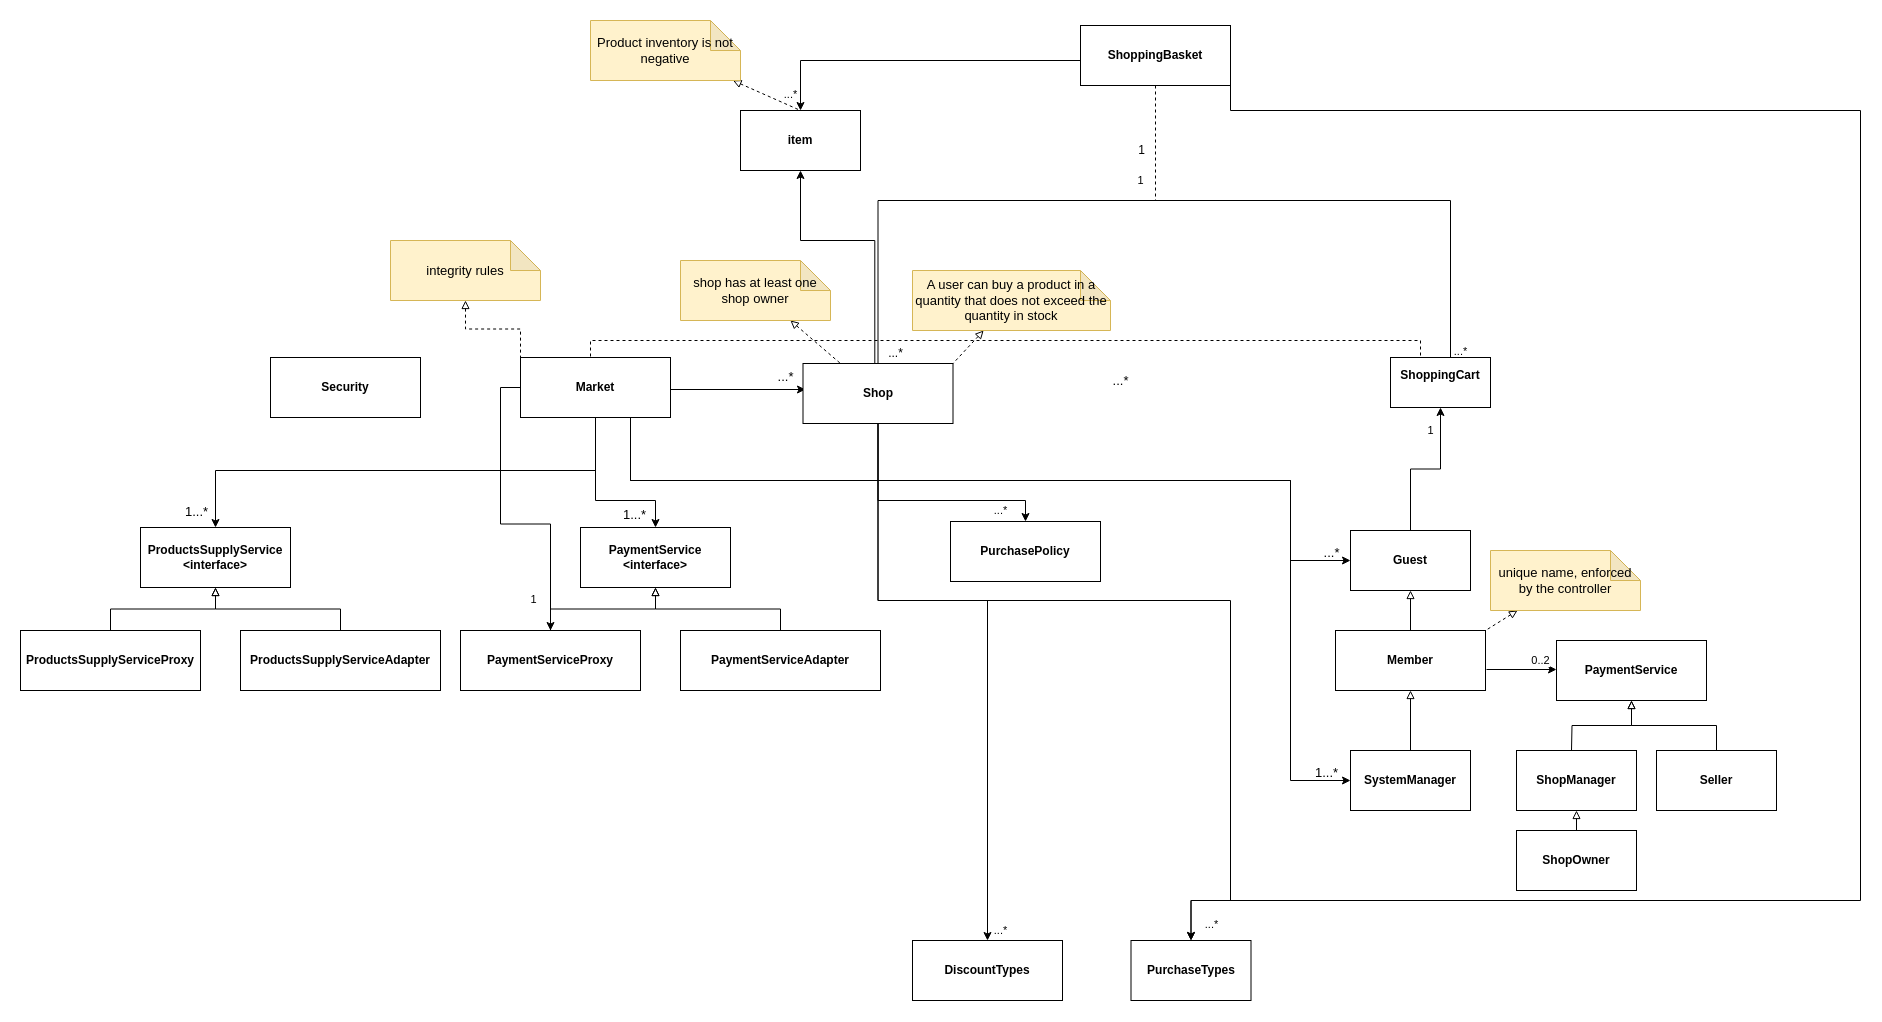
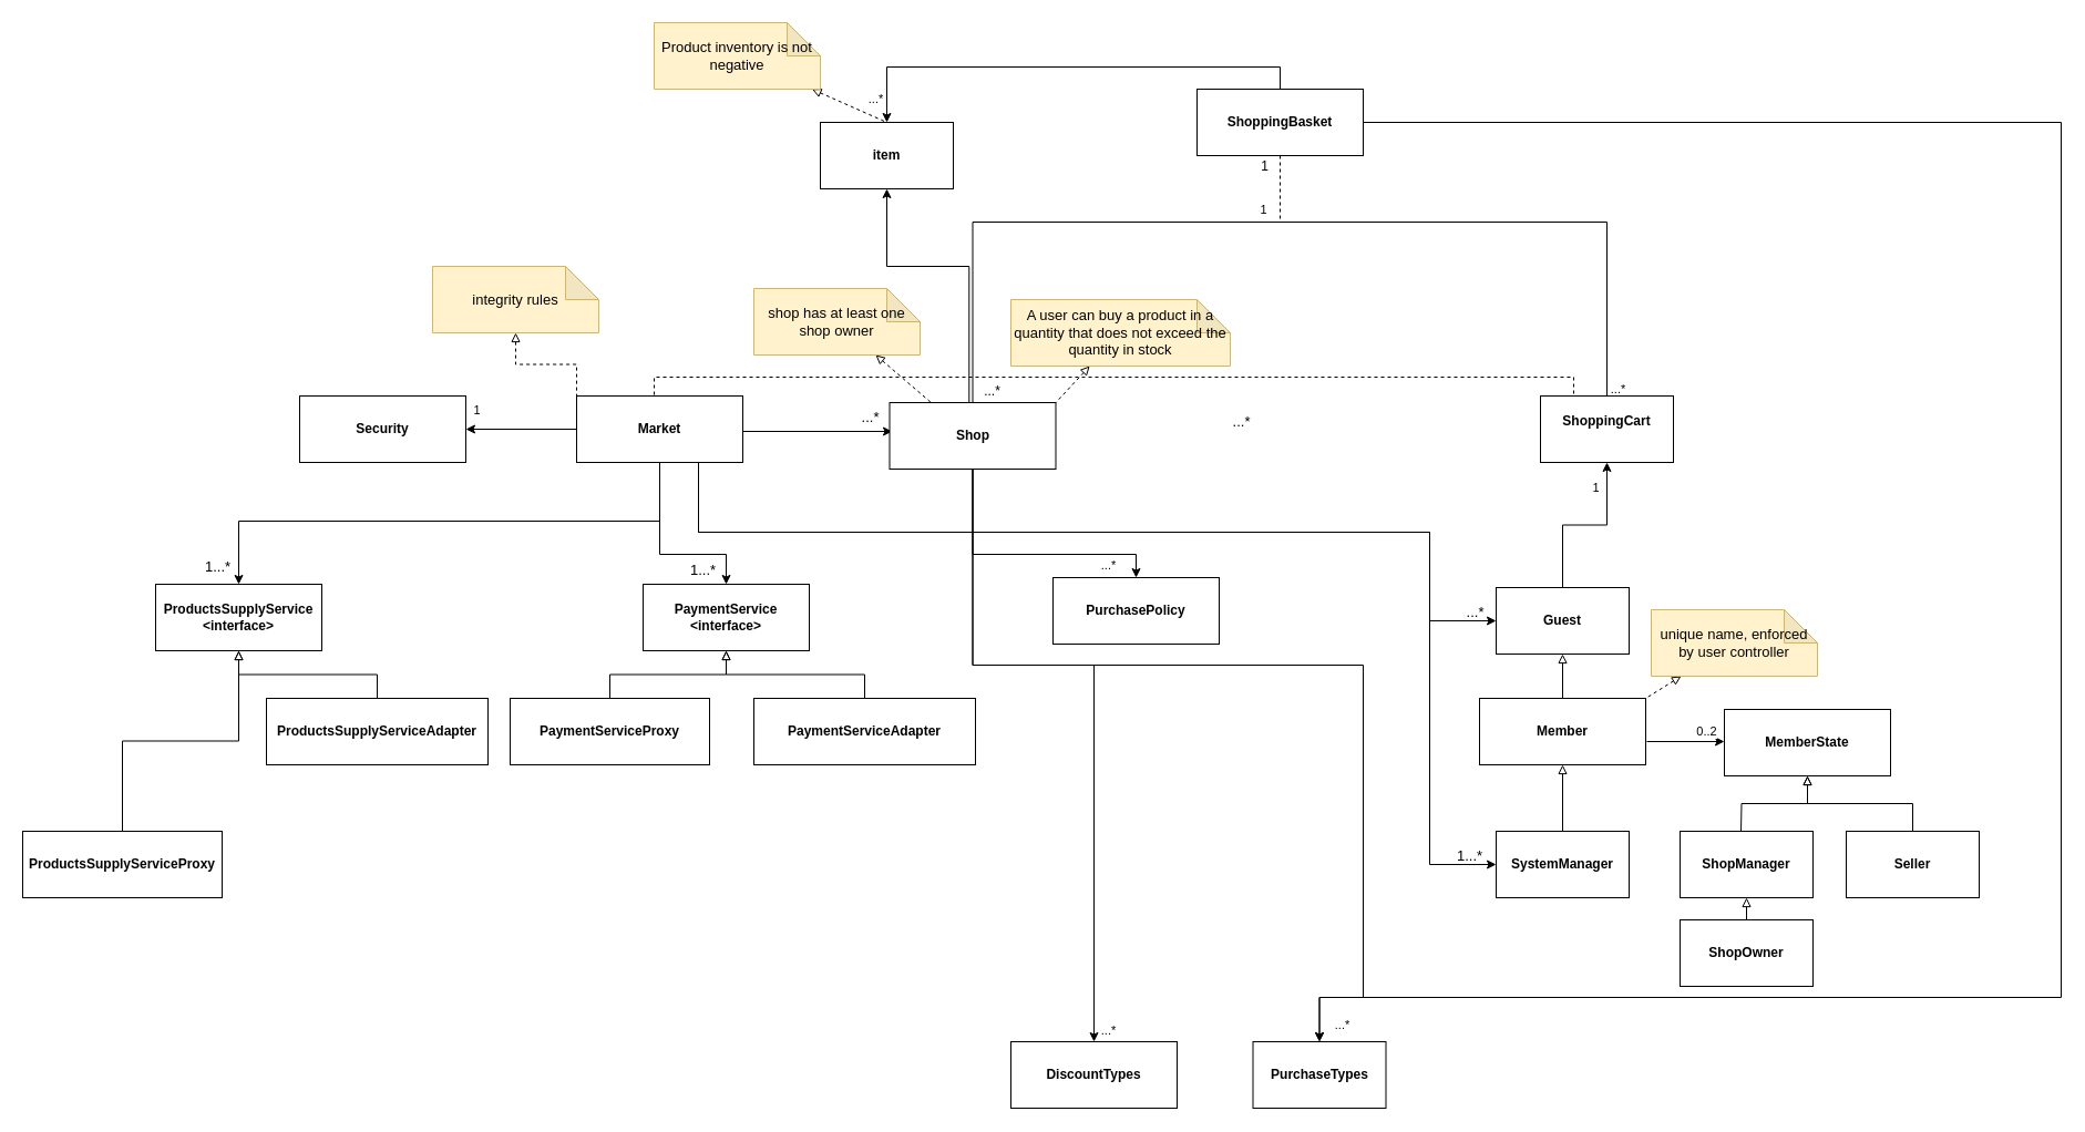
- <mxCell id="19" value="ShoppingBasket" style="rounded=0;whiteSpace=wrap;html=1;fontStyle=1" parent="1" vertex="1"><mxGeometry x="1080" y="25" width="150" height="60" as="geometry" /></mxCell>
+ <mxCell id="19" value="ShoppingBasket" style="rounded=0;whiteSpace=wrap;html=1;fontStyle=1" parent="1" vertex="1"><mxGeometry x="1080" y="80" width="150" height="60" as="geometry" /></mxCell>
- <mxCell id="14" value="ShoppingCart&lt;div style=&quot;padding: 0px ; margin: 0px&quot;&gt;&lt;br style=&quot;padding: 0px; margin: 0px;&quot;&gt;&lt;/div&gt;" style="rounded=0;whiteSpace=wrap;html=1;fontStyle=1" parent="1" vertex="1"><mxGeometry x="1390" y="357" width="100" height="50" as="geometry" /></mxCell>
+ <mxCell id="14" value="ShoppingCart&lt;div style=&quot;padding: 0px ; margin: 0px&quot;&gt;&lt;br style=&quot;padding: 0px; margin: 0px;&quot;&gt;&lt;/div&gt;" style="rounded=0;whiteSpace=wrap;html=1;fontStyle=1" parent="1" vertex="1"><mxGeometry x="1390" y="357" width="120" height="60" as="geometry" /></mxCell>
- <mxCell id="30" value="1" style="edgeStyle=orthogonalEdgeStyle;rounded=0;orthogonalLoop=1;jettySize=auto;html=1;exitX=0;exitY=0.5;exitDx=0;exitDy=0;" parent="1" source="31" target="43" edge="1"><mxGeometry x="0.8" y="-17" relative="1" as="geometry"><mxPoint as="offset" /></mxGeometry></mxCell>
+ <mxCell id="30" value="1" style="edgeStyle=orthogonalEdgeStyle;rounded=0;orthogonalLoop=1;jettySize=auto;html=1;exitX=0;exitY=0.5;exitDx=0;exitDy=0;entryX=1;entryY=0.5;entryDx=0;entryDy=0;" parent="1" source="31" target="28" edge="1"><mxGeometry x="0.8" y="-17" relative="1" as="geometry"><mxPoint as="offset" /></mxGeometry></mxCell>
- <mxCell id="54" value="unique name, enforced by the controller" style="shape=note;whiteSpace=wrap;html=1;backgroundOutline=1;darkOpacity=0.05;fontSize=13;fillColor=#fff2cc;strokeColor=#d6b656;" parent="1" vertex="1"><mxGeometry x="1490" y="550" width="150" height="60" as="geometry" /></mxCell>
+ <mxCell id="54" value="unique name, enforced by user controller" style="shape=note;whiteSpace=wrap;html=1;backgroundOutline=1;darkOpacity=0.05;fontSize=13;fillColor=#fff2cc;strokeColor=#d6b656;" parent="1" vertex="1"><mxGeometry x="1490" y="550" width="150" height="60" as="geometry" /></mxCell>
- <mxCell id="38" value="&lt;span style=&quot;font-weight: 700&quot;&gt;ProductsSupplyServiceProxy&lt;/span&gt;" style="rounded=0;whiteSpace=wrap;html=1;" parent="1" vertex="1"><mxGeometry x="20" y="630" width="180" height="60" as="geometry" /></mxCell>
+ <mxCell id="38" value="&lt;span style=&quot;font-weight: 700&quot;&gt;ProductsSupplyServiceProxy&lt;/span&gt;" style="rounded=0;whiteSpace=wrap;html=1;" parent="1" vertex="1"><mxGeometry x="20" y="750" width="180" height="60" as="geometry" /></mxCell>
- <mxCell id="23" value="&lt;span style=&quot;font-weight: 700&quot;&gt;PaymentService&lt;/span&gt;" style="rounded=0;whiteSpace=wrap;html=1;" parent="1" vertex="1"><mxGeometry x="1556" y="640" width="150" height="60" as="geometry" /></mxCell>
+ <mxCell id="23" value="&lt;span style=&quot;font-weight: 700&quot;&gt;MemberState&lt;/span&gt;" style="rounded=0;whiteSpace=wrap;html=1;" parent="1" vertex="1"><mxGeometry x="1556" y="640" width="150" height="60" as="geometry" /></mxCell>
- <mxCell id="24" value="Seller" style="rounded=0;whiteSpace=wrap;html=1;fontStyle=1" parent="1" vertex="1"><mxGeometry x="1656" y="750" width="120" height="60" as="geometry" /></mxCell>
+ <mxCell id="24" value="Seller" style="rounded=0;whiteSpace=wrap;html=1;fontStyle=1" parent="1" vertex="1"><mxGeometry x="1666" y="750" width="120" height="60" as="geometry" /></mxCell>
